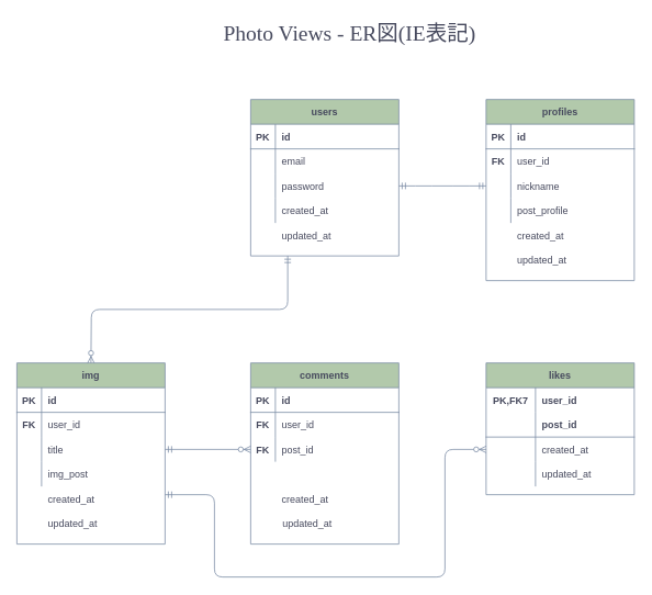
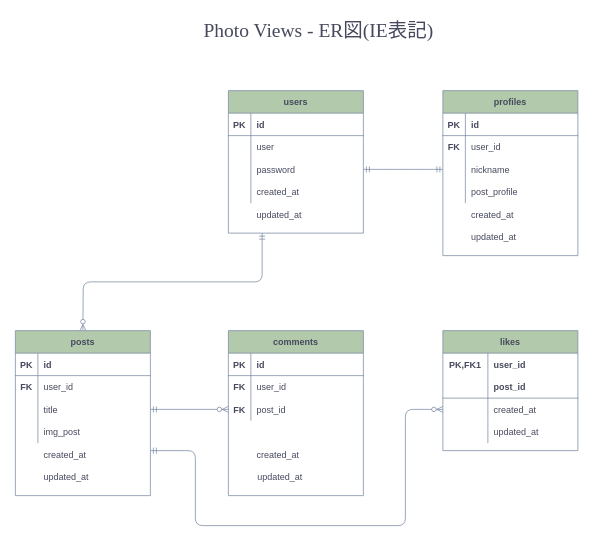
- <mxCell id="25" value="email" style="shape=partialRectangle;connectable=0;fillColor=none;top=0;left=0;bottom=0;right=0;align=left;spacingLeft=6;overflow=hidden;strokeColor=#788AA3;fontColor=#46495D;" parent="23" vertex="1"><mxGeometry x="30" width="150" height="30" as="geometry" /></mxCell>
+ <mxCell id="25" value="user" style="shape=partialRectangle;connectable=0;fillColor=none;top=0;left=0;bottom=0;right=0;align=left;spacingLeft=6;overflow=hidden;strokeColor=#788AA3;fontColor=#46495D;" parent="23" vertex="1"><mxGeometry x="30" width="150" height="30" as="geometry" /></mxCell>
- <mxCell id="51" value="img" style="shape=table;startSize=30;container=1;collapsible=1;childLayout=tableLayout;fixedRows=1;rowLines=0;fontStyle=1;align=center;resizeLast=1;fillColor=#B2C9AB;strokeColor=#788AA3;fontColor=#46495D;" parent="50" vertex="1"><mxGeometry width="180" height="220" as="geometry"><mxRectangle x="150" y="170" width="60" height="30" as="alternateBounds" /></mxGeometry></mxCell>
+ <mxCell id="51" value="posts" style="shape=table;startSize=30;container=1;collapsible=1;childLayout=tableLayout;fixedRows=1;rowLines=0;fontStyle=1;align=center;resizeLast=1;fillColor=#B2C9AB;strokeColor=#788AA3;fontColor=#46495D;" parent="50" vertex="1"><mxGeometry width="180" height="220" as="geometry"><mxRectangle x="150" y="170" width="60" height="30" as="alternateBounds" /></mxGeometry></mxCell>
- <mxCell id="68" value="PK,FK7" style="shape=partialRectangle;connectable=0;fillColor=none;top=0;left=0;bottom=0;right=0;fontStyle=1;overflow=hidden;strokeColor=#788AA3;fontColor=#46495D;" parent="67" vertex="1"><mxGeometry width="60" height="30" as="geometry" /></mxCell>
+ <mxCell id="68" value="PK,FK1" style="shape=partialRectangle;connectable=0;fillColor=none;top=0;left=0;bottom=0;right=0;fontStyle=1;overflow=hidden;strokeColor=#788AA3;fontColor=#46495D;" parent="67" vertex="1"><mxGeometry width="60" height="30" as="geometry" /></mxCell>
